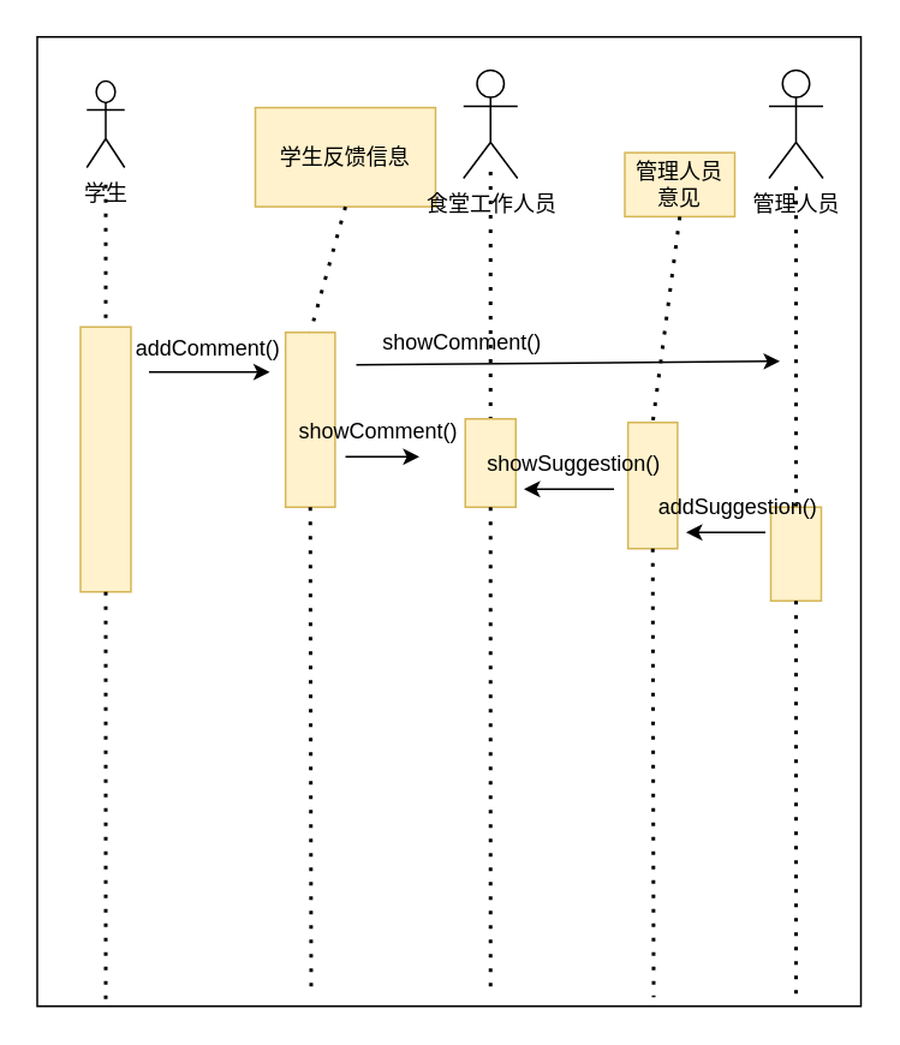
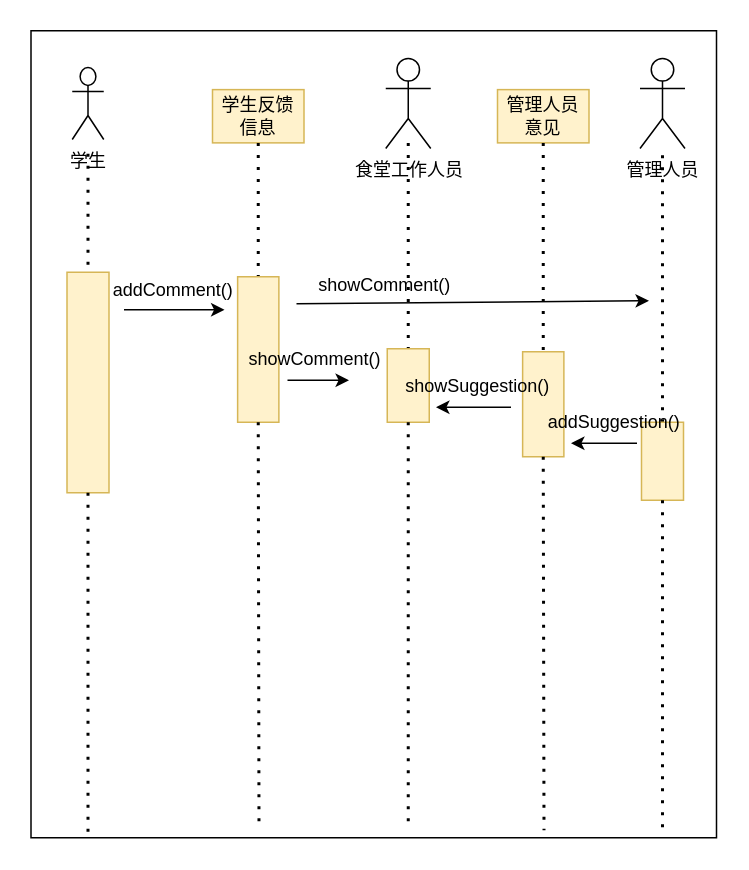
- <mxCell id="3" value="学生反馈信息" style="rounded=0;whiteSpace=wrap;html=1;fillColor=#fff2cc;strokeColor=#d6b656;" vertex="1" parent="1"><mxGeometry x="141" y="59.25" width="100" height="55" as="geometry" /></mxCell>
+ <mxCell id="3" value="学生反馈信息" style="rounded=0;whiteSpace=wrap;html=1;fillColor=#fff2cc;strokeColor=#d6b656;" vertex="1" parent="1"><mxGeometry x="141" y="59.25" width="61" height="35.5" as="geometry" /></mxCell>
- <mxCell id="26" value="管理人员意见" style="rounded=0;whiteSpace=wrap;html=1;fillColor=#fff2cc;strokeColor=#d6b656;" vertex="1" parent="1"><mxGeometry x="346" y="84.25" width="61" height="35.5" as="geometry" /></mxCell>
+ <mxCell id="26" value="管理人员意见" style="rounded=0;whiteSpace=wrap;html=1;fillColor=#fff2cc;strokeColor=#d6b656;" vertex="1" parent="1"><mxGeometry x="331" y="59.25" width="61" height="35.5" as="geometry" /></mxCell>
